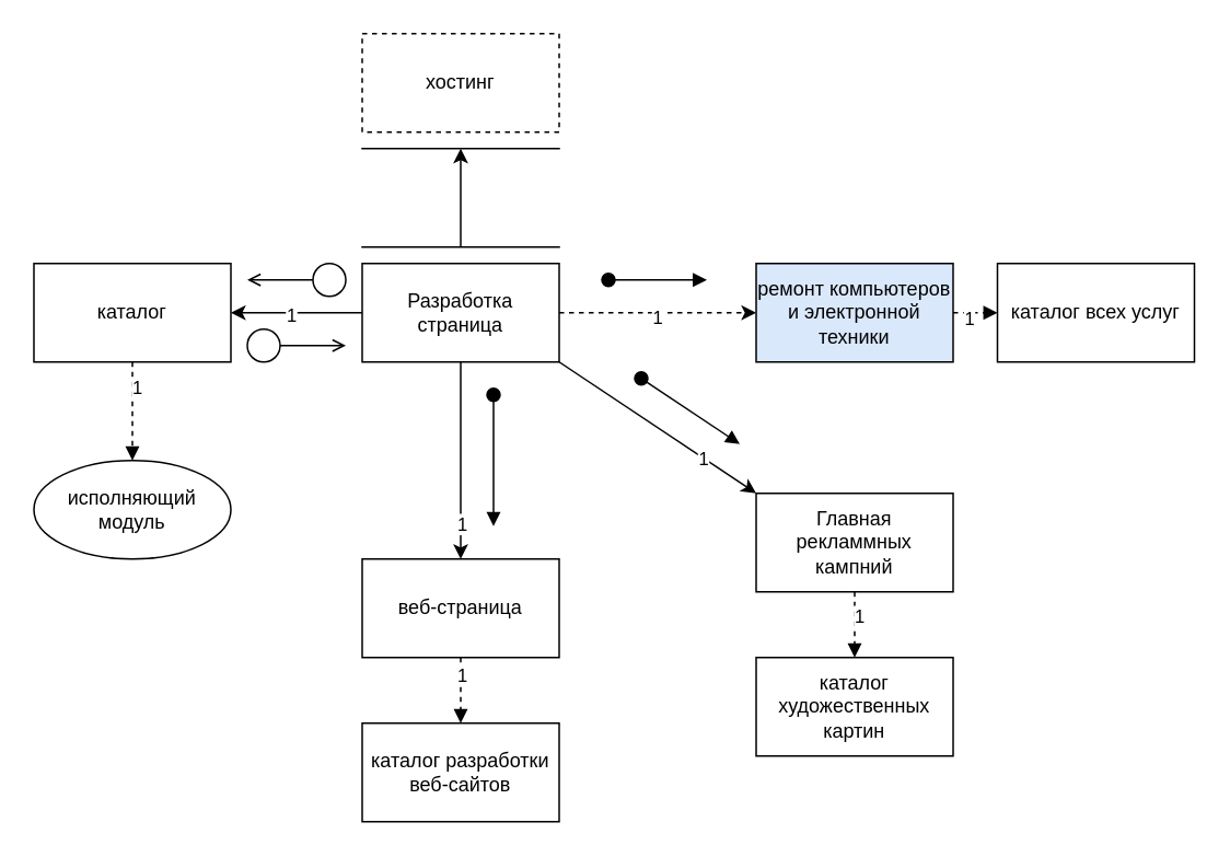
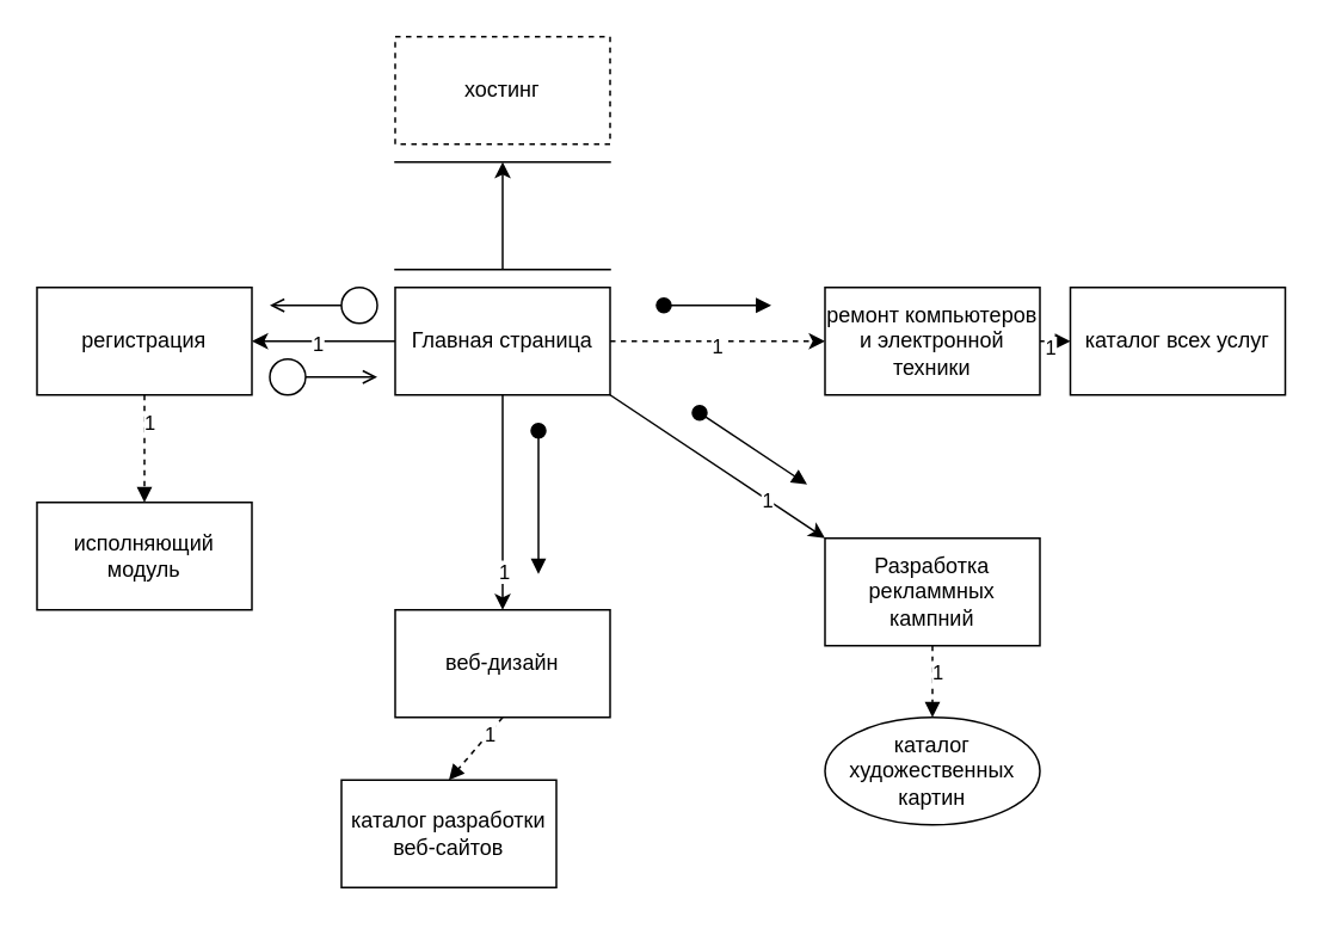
- <mxCell id="12" value="каталог" style="rounded=0;whiteSpace=wrap;html=1;" parent="1" vertex="1"><mxGeometry x="20" y="160" width="120" height="60" as="geometry" /></mxCell>
+ <mxCell id="12" value="регистрация" style="rounded=0;whiteSpace=wrap;html=1;" parent="1" vertex="1"><mxGeometry x="20" y="160" width="120" height="60" as="geometry" /></mxCell>
- <mxCell id="8" value="Разработка страница" style="rounded=0;whiteSpace=wrap;html=1;" parent="1" vertex="1"><mxGeometry x="220" y="160" width="120" height="60" as="geometry" /></mxCell>
+ <mxCell id="8" value="Главная страница" style="rounded=0;whiteSpace=wrap;html=1;" parent="1" vertex="1"><mxGeometry x="220" y="160" width="120" height="60" as="geometry" /></mxCell>
- <mxCell id="21" value="ремонт компьютеров и электронной техники" style="rounded=0;whiteSpace=wrap;html=1;fillColor=#dae8fc;" parent="1" vertex="1"><mxGeometry x="460" y="160" width="120" height="60" as="geometry" /></mxCell>
+ <mxCell id="21" value="ремонт компьютеров и электронной техники" style="rounded=0;whiteSpace=wrap;html=1;" parent="1" vertex="1"><mxGeometry x="460" y="160" width="120" height="60" as="geometry" /></mxCell>
- <mxCell id="34" value="каталог всех услуг" style="rounded=0;whiteSpace=wrap;html=1;" parent="1" vertex="1"><mxGeometry x="607" y="160" width="120" height="60" as="geometry" /></mxCell>
+ <mxCell id="34" value="каталог всех услуг" style="rounded=0;whiteSpace=wrap;html=1;" parent="1" vertex="1"><mxGeometry x="597" y="160" width="120" height="60" as="geometry" /></mxCell>
- <mxCell id="13" value="исполняющий модуль" style="ellipse;whiteSpace=wrap;html=1;" parent="1" vertex="1"><mxGeometry x="20" y="280" width="120" height="60" as="geometry" /></mxCell>
+ <mxCell id="13" value="исполняющий модуль" style="rounded=0;whiteSpace=wrap;html=1;" parent="1" vertex="1"><mxGeometry x="20" y="280" width="120" height="60" as="geometry" /></mxCell>
- <mxCell id="22" value="Главная рекламмных кампний" style="rounded=0;whiteSpace=wrap;html=1;" parent="1" vertex="1"><mxGeometry x="460" y="300" width="120" height="60" as="geometry" /></mxCell>
+ <mxCell id="22" value="Разработка рекламмных кампний" style="rounded=0;whiteSpace=wrap;html=1;" parent="1" vertex="1"><mxGeometry x="460" y="300" width="120" height="60" as="geometry" /></mxCell>
- <mxCell id="20" value="веб-страница" style="rounded=0;whiteSpace=wrap;html=1;" parent="1" vertex="1"><mxGeometry x="220" y="340" width="120" height="60" as="geometry" /></mxCell>
+ <mxCell id="20" value="веб-дизайн" style="rounded=0;whiteSpace=wrap;html=1;" parent="1" vertex="1"><mxGeometry x="220" y="340" width="120" height="60" as="geometry" /></mxCell>
- <mxCell id="31" value="каталог художественных картин" style="rounded=0;whiteSpace=wrap;html=1;" parent="1" vertex="1"><mxGeometry x="460" y="400" width="120" height="60" as="geometry" /></mxCell>
+ <mxCell id="31" value="каталог художественных картин" style="ellipse;whiteSpace=wrap;html=1;" parent="1" vertex="1"><mxGeometry x="460" y="400" width="120" height="60" as="geometry" /></mxCell>
- <mxCell id="28" value="каталог разработки веб-сайтов" style="rounded=0;whiteSpace=wrap;html=1;" parent="1" vertex="1"><mxGeometry x="220" y="440" width="120" height="60" as="geometry" /></mxCell>
+ <mxCell id="28" value="каталог разработки веб-сайтов" style="rounded=0;whiteSpace=wrap;html=1;" parent="1" vertex="1"><mxGeometry x="190" y="435" width="120" height="60" as="geometry" /></mxCell>
